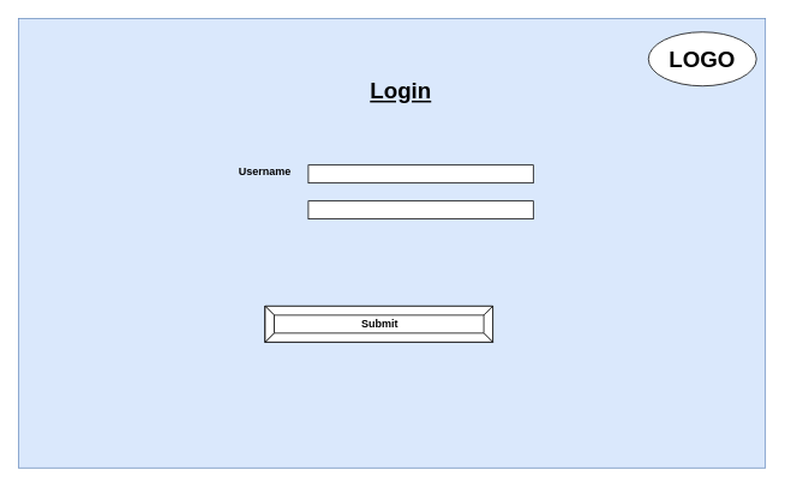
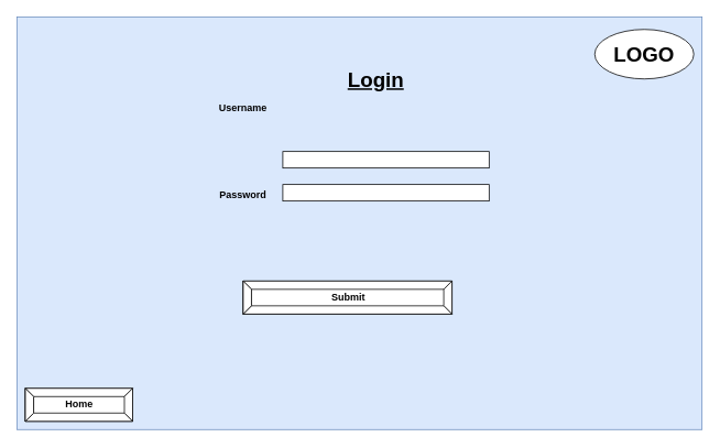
- <mxCell id="8" value="&lt;b&gt;&lt;font style=&quot;font-size: 25px&quot;&gt;&lt;u&gt;Login&lt;br&gt;&lt;/u&gt;&lt;/font&gt;&lt;/b&gt;" style="text;html=1;strokeColor=none;fillColor=none;align=center;verticalAlign=middle;whiteSpace=wrap;rounded=0;" parent="1" vertex="1"><mxGeometry x="424.5" y="90.176" width="40" height="20" as="geometry" /></mxCell>
+ <mxCell id="8" value="&lt;b&gt;&lt;font style=&quot;font-size: 25px&quot;&gt;&lt;u&gt;Login&lt;br&gt;&lt;/u&gt;&lt;/font&gt;&lt;/b&gt;" style="text;html=1;strokeColor=none;fillColor=none;align=center;verticalAlign=middle;whiteSpace=wrap;rounded=0;" parent="1" vertex="1"><mxGeometry x="434.5" y="85.176" width="40" height="20" as="geometry" /></mxCell>
- <mxCell id="6" value="&lt;b&gt;Username&lt;/b&gt;" style="text;html=1;strokeColor=none;fillColor=none;align=center;verticalAlign=middle;whiteSpace=wrap;rounded=0;" parent="1" vertex="1"><mxGeometry x="274" y="181.176" width="40" height="20" as="geometry" /></mxCell>
+ <mxCell id="6" value="&lt;b&gt;Username&lt;/b&gt;" style="text;html=1;strokeColor=none;fillColor=none;align=center;verticalAlign=middle;whiteSpace=wrap;rounded=0;" parent="1" vertex="1"><mxGeometry x="274" y="121.176" width="40" height="20" as="geometry" /></mxCell>
+ <mxCell id="7" value="&lt;b&gt;Password&lt;/b&gt;" style="text;html=1;strokeColor=none;fillColor=none;align=center;verticalAlign=middle;whiteSpace=wrap;rounded=0;" parent="1" vertex="1"><mxGeometry x="274" y="225.676" width="40" height="20" as="geometry" /></mxCell>
+ <mxCell id="9" value="&lt;b&gt;Home&lt;/b&gt;" style="labelPosition=center;verticalLabelPosition=middle;align=center;html=1;shape=mxgraph.basic.button;dx=10;" parent="1" vertex="1"><mxGeometry x="30" y="470.176" width="130" height="40" as="geometry" /></mxCell>
